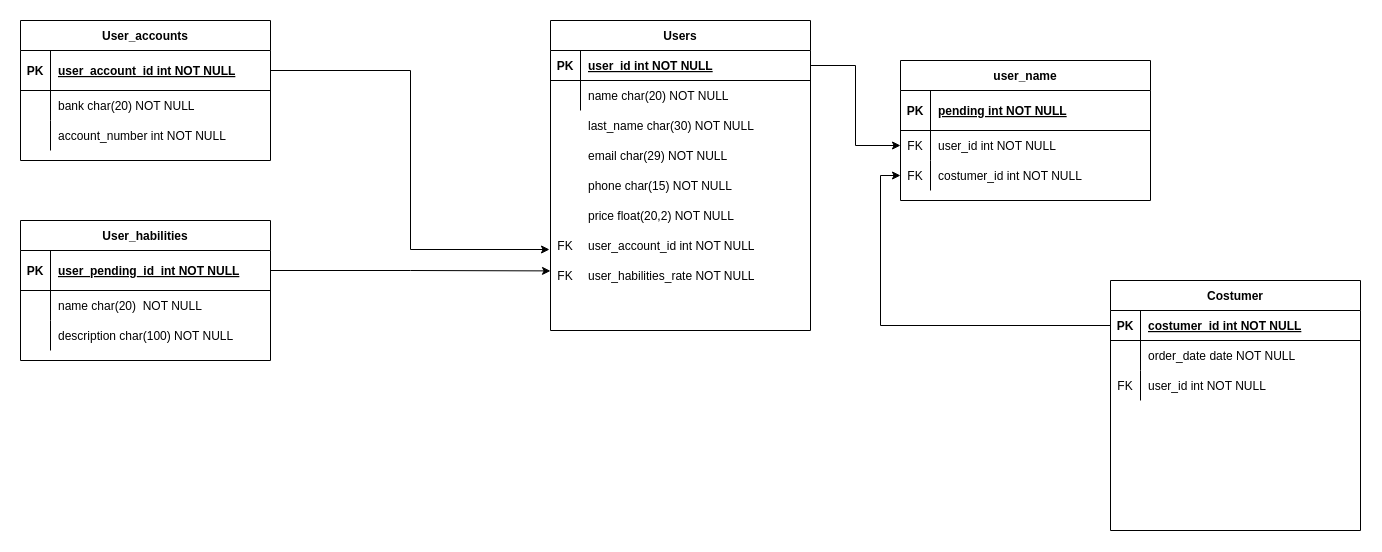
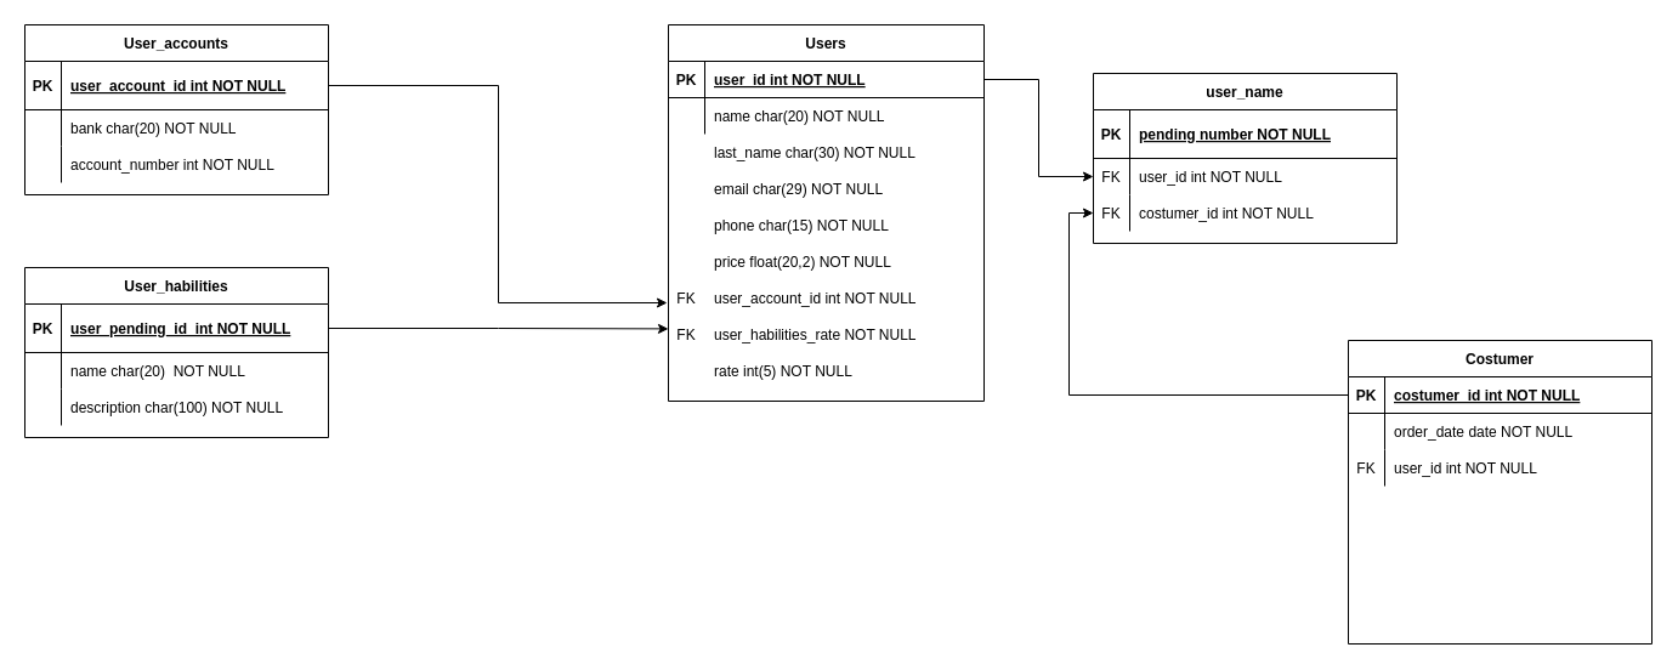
- <mxCell id="29" value="pending int NOT NULL " style="shape=partialRectangle;overflow=hidden;connectable=0;fillColor=none;top=0;left=0;bottom=0;right=0;align=left;spacingLeft=6;fontStyle=5;" vertex="1" parent="27"><mxGeometry x="30" width="220" height="40" as="geometry" /></mxCell>
+ <mxCell id="29" value="pending number NOT NULL " style="shape=partialRectangle;overflow=hidden;connectable=0;fillColor=none;top=0;left=0;bottom=0;right=0;align=left;spacingLeft=6;fontStyle=5;" vertex="1" parent="27"><mxGeometry x="30" width="220" height="40" as="geometry" /></mxCell>
+ <mxCell id="25" value="rate int(5) NOT NULL" style="shape=partialRectangle;overflow=hidden;connectable=0;fillColor=none;top=0;left=0;bottom=0;right=0;align=left;spacingLeft=6;" vertex="1" parent="1"><mxGeometry x="580" y="290" width="220" height="30" as="geometry" /></mxCell>
